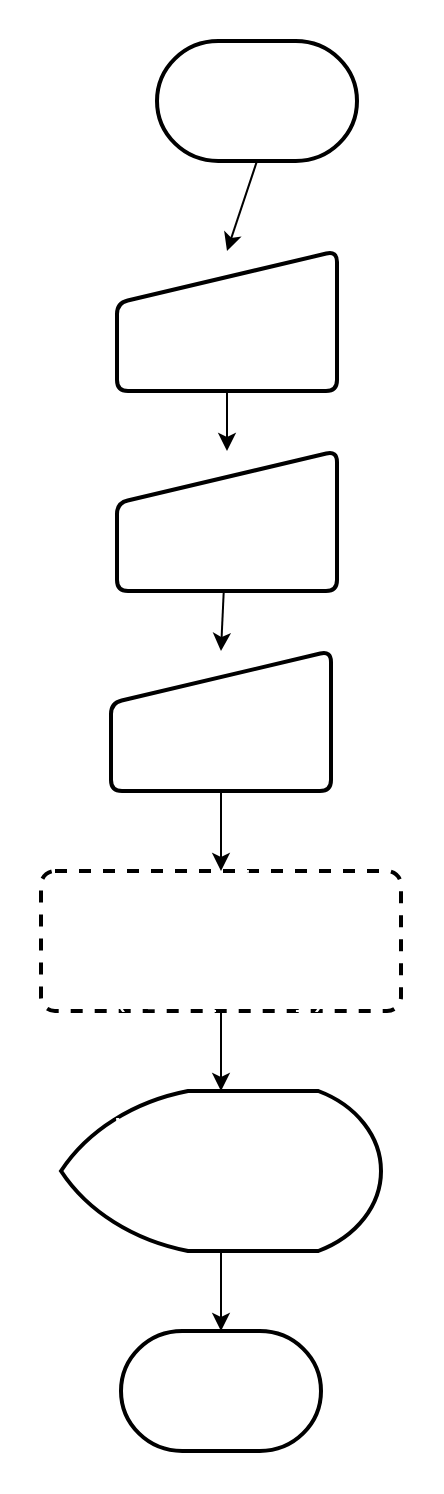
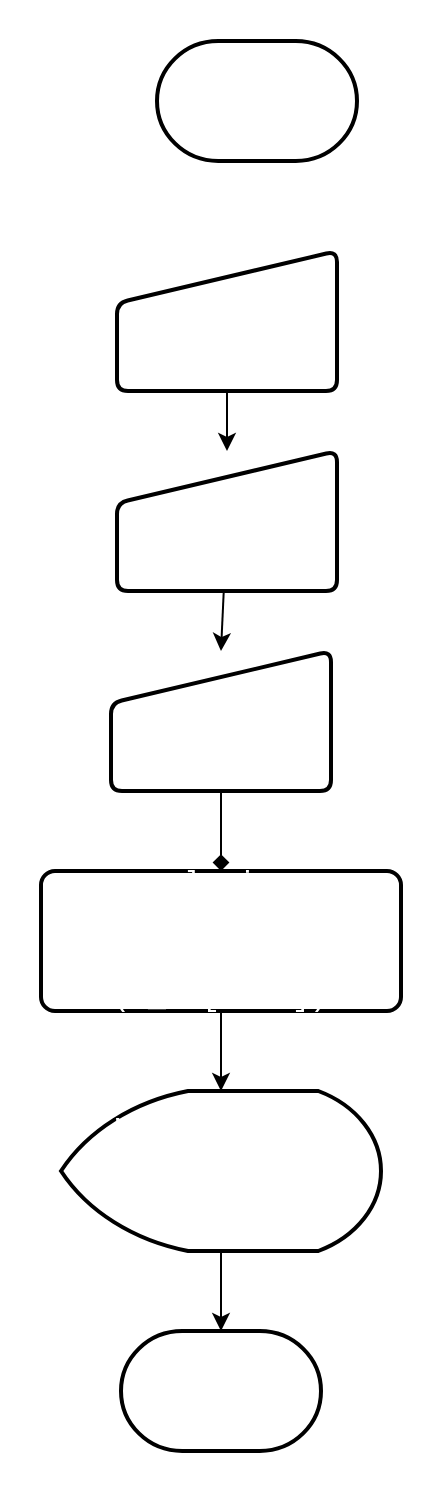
- <mxCell id="2" style="edgeStyle=none;html=1;exitX=0.5;exitY=1;exitDx=0;exitDy=0;exitPerimeter=0;entryX=0.5;entryY=0;entryDx=0;entryDy=0;fontColor=#FFFFFF;labelBackgroundColor=none;fontSize=15;" edge="1" parent="1" source="3" target="6"><mxGeometry relative="1" as="geometry" /></mxCell>
- <mxCell id="9" style="edgeStyle=none;html=1;entryX=0.5;entryY=0;entryDx=0;entryDy=0;fontColor=#FFFFFF;labelBackgroundColor=none;fontSize=15;" edge="1" parent="1" source="10" target="12"><mxGeometry relative="1" as="geometry" /></mxCell>
+ <mxCell id="9" style="edgeStyle=none;html=1;entryX=0.5;entryY=0;entryDx=0;entryDy=0;fontColor=#FFFFFF;labelBackgroundColor=none;fontSize=15;endArrow=diamond;" edge="1" parent="1" source="10" target="12"><mxGeometry relative="1" as="geometry" /></mxCell>
- <mxCell id="12" value="&lt;div style=&quot;font-family: consolas, &amp;quot;courier new&amp;quot;, monospace; font-size: 15px; line-height: 19px;&quot;&gt;&lt;span style=&quot;font-size: 15px;&quot;&gt;sy_login&lt;/span&gt; = (&lt;span style=&quot;font-size: 15px;&quot;&gt;f_name&lt;/span&gt;[&lt;span style=&quot;font-size: 15px;&quot;&gt;0&lt;/span&gt;:&lt;span style=&quot;font-size: 15px;&quot;&gt;3&lt;/span&gt;]) + (&lt;span style=&quot;font-size: 15px;&quot;&gt;l_name&lt;/span&gt;[&lt;span style=&quot;font-size: 15px;&quot;&gt;0&lt;/span&gt;:&lt;span style=&quot;font-size: 15px;&quot;&gt;3&lt;/span&gt;]) + (&lt;span style=&quot;font-size: 15px;&quot;&gt;s_id&lt;/span&gt;[-&lt;span style=&quot;font-size: 15px;&quot;&gt;3&lt;/span&gt;::])&lt;/div&gt;" style="rounded=1;whiteSpace=wrap;html=1;absoluteArcSize=1;arcSize=14;strokeWidth=2;fontColor=#FFFFFF;labelBackgroundColor=none;fontSize=15;dashed=1;" vertex="1" parent="1"><mxGeometry x="20" y="435" width="180" height="70" as="geometry" /></mxCell>
+ <mxCell id="12" value="&lt;div style=&quot;font-family: consolas, &amp;quot;courier new&amp;quot;, monospace; font-size: 15px; line-height: 19px;&quot;&gt;&lt;span style=&quot;font-size: 15px;&quot;&gt;sy_login&lt;/span&gt; = (&lt;span style=&quot;font-size: 15px;&quot;&gt;f_name&lt;/span&gt;[&lt;span style=&quot;font-size: 15px;&quot;&gt;0&lt;/span&gt;:&lt;span style=&quot;font-size: 15px;&quot;&gt;3&lt;/span&gt;]) + (&lt;span style=&quot;font-size: 15px;&quot;&gt;l_name&lt;/span&gt;[&lt;span style=&quot;font-size: 15px;&quot;&gt;0&lt;/span&gt;:&lt;span style=&quot;font-size: 15px;&quot;&gt;3&lt;/span&gt;]) + (&lt;span style=&quot;font-size: 15px;&quot;&gt;s_id&lt;/span&gt;[-&lt;span style=&quot;font-size: 15px;&quot;&gt;3&lt;/span&gt;::])&lt;/div&gt;" style="rounded=1;whiteSpace=wrap;html=1;absoluteArcSize=1;arcSize=14;strokeWidth=2;fontColor=#FFFFFF;labelBackgroundColor=none;fontSize=15;" vertex="1" parent="1"><mxGeometry x="20" y="435" width="180" height="70" as="geometry" /></mxCell>
